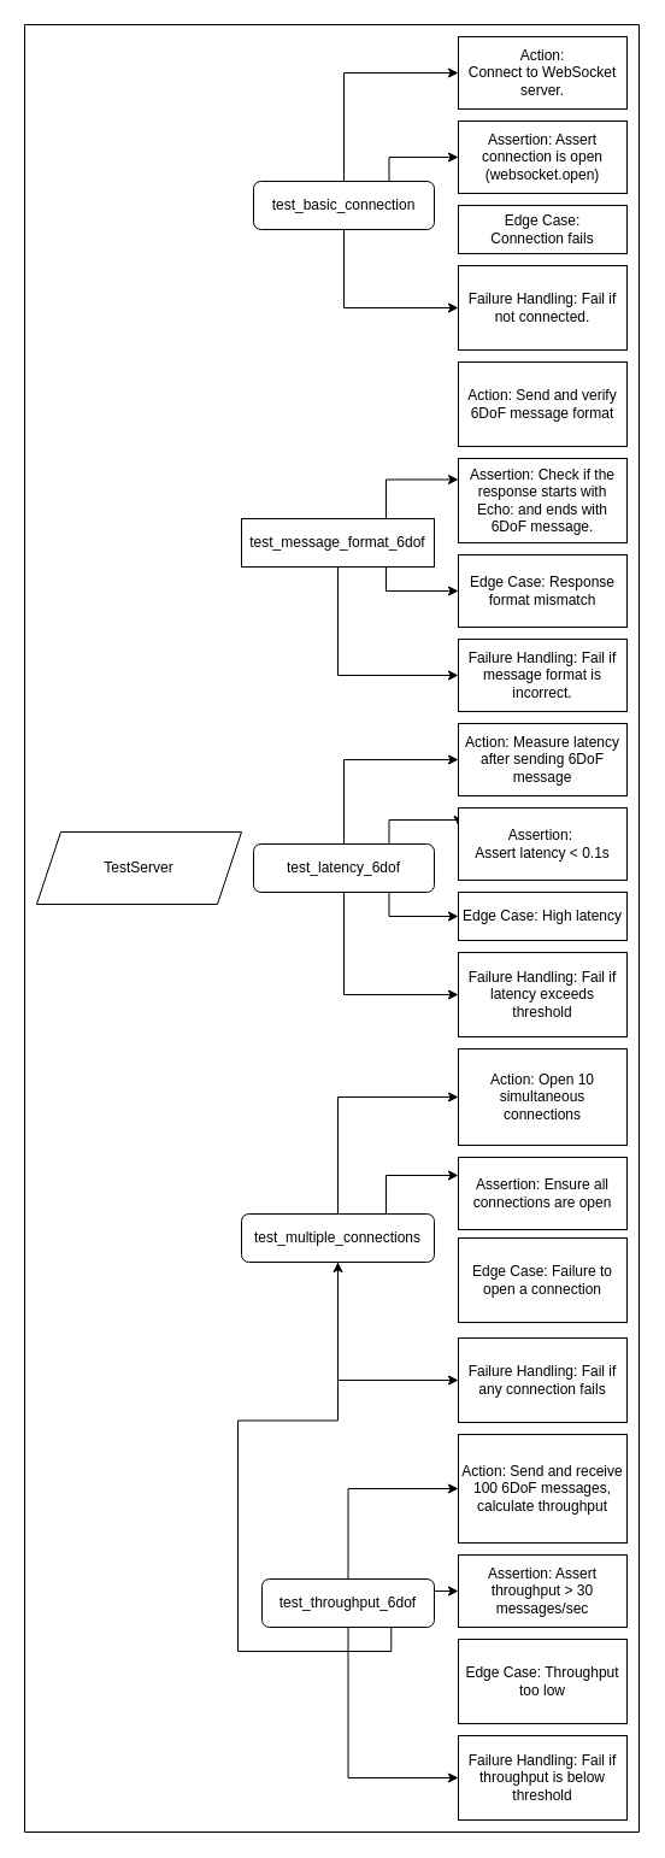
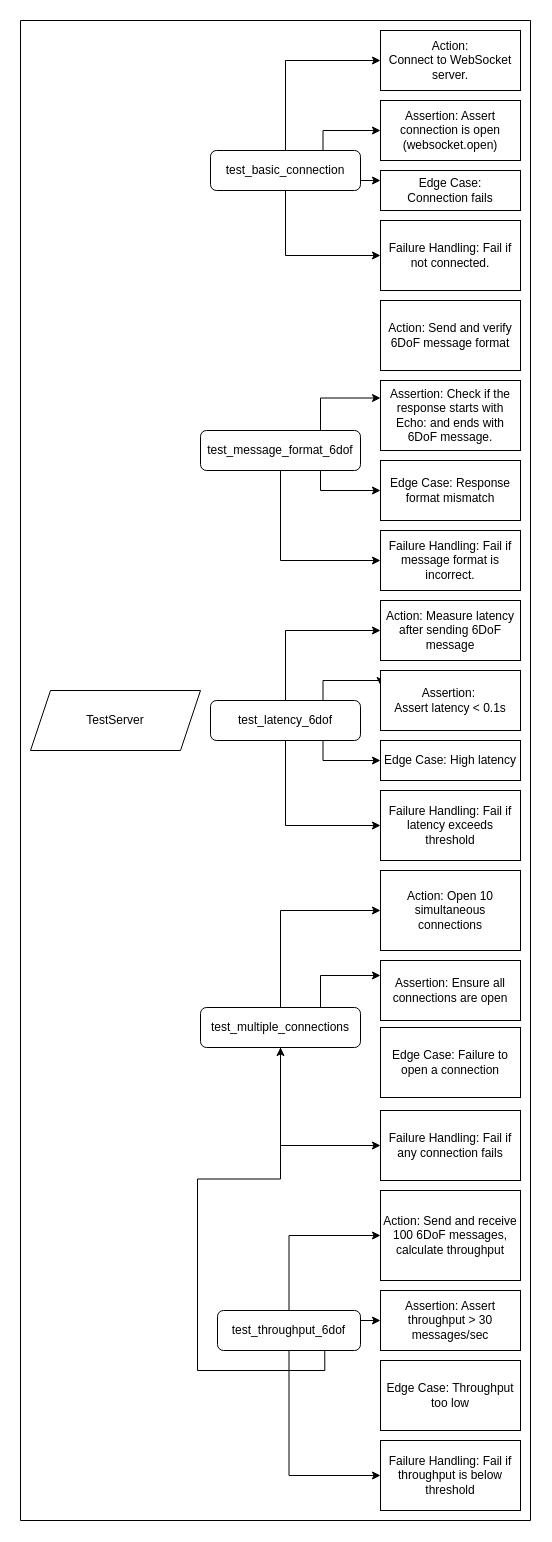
+ <mxCell id="6" style="edgeStyle=orthogonalEdgeStyle;rounded=0;orthogonalLoop=1;jettySize=auto;html=1;exitX=1;exitY=0.75;exitDx=0;exitDy=0;entryX=0;entryY=0.25;entryDx=0;entryDy=0;" edge="1" parent="2" source="7" target="8"><mxGeometry relative="1" as="geometry" /></mxCell>
- <mxCell id="38" value="test_message_format_6dof" style="whiteSpace=wrap;html=1;fontSize=12;glass=0;strokeWidth=1;shadow=0;rounded=0;" vertex="1" parent="2"><mxGeometry x="180" y="410" width="160" height="40" as="geometry" /></mxCell>
+ <mxCell id="38" value="test_message_format_6dof" style="rounded=1;whiteSpace=wrap;html=1;fontSize=12;glass=0;strokeWidth=1;shadow=0;" vertex="1" parent="2"><mxGeometry x="180" y="410" width="160" height="40" as="geometry" /></mxCell>
